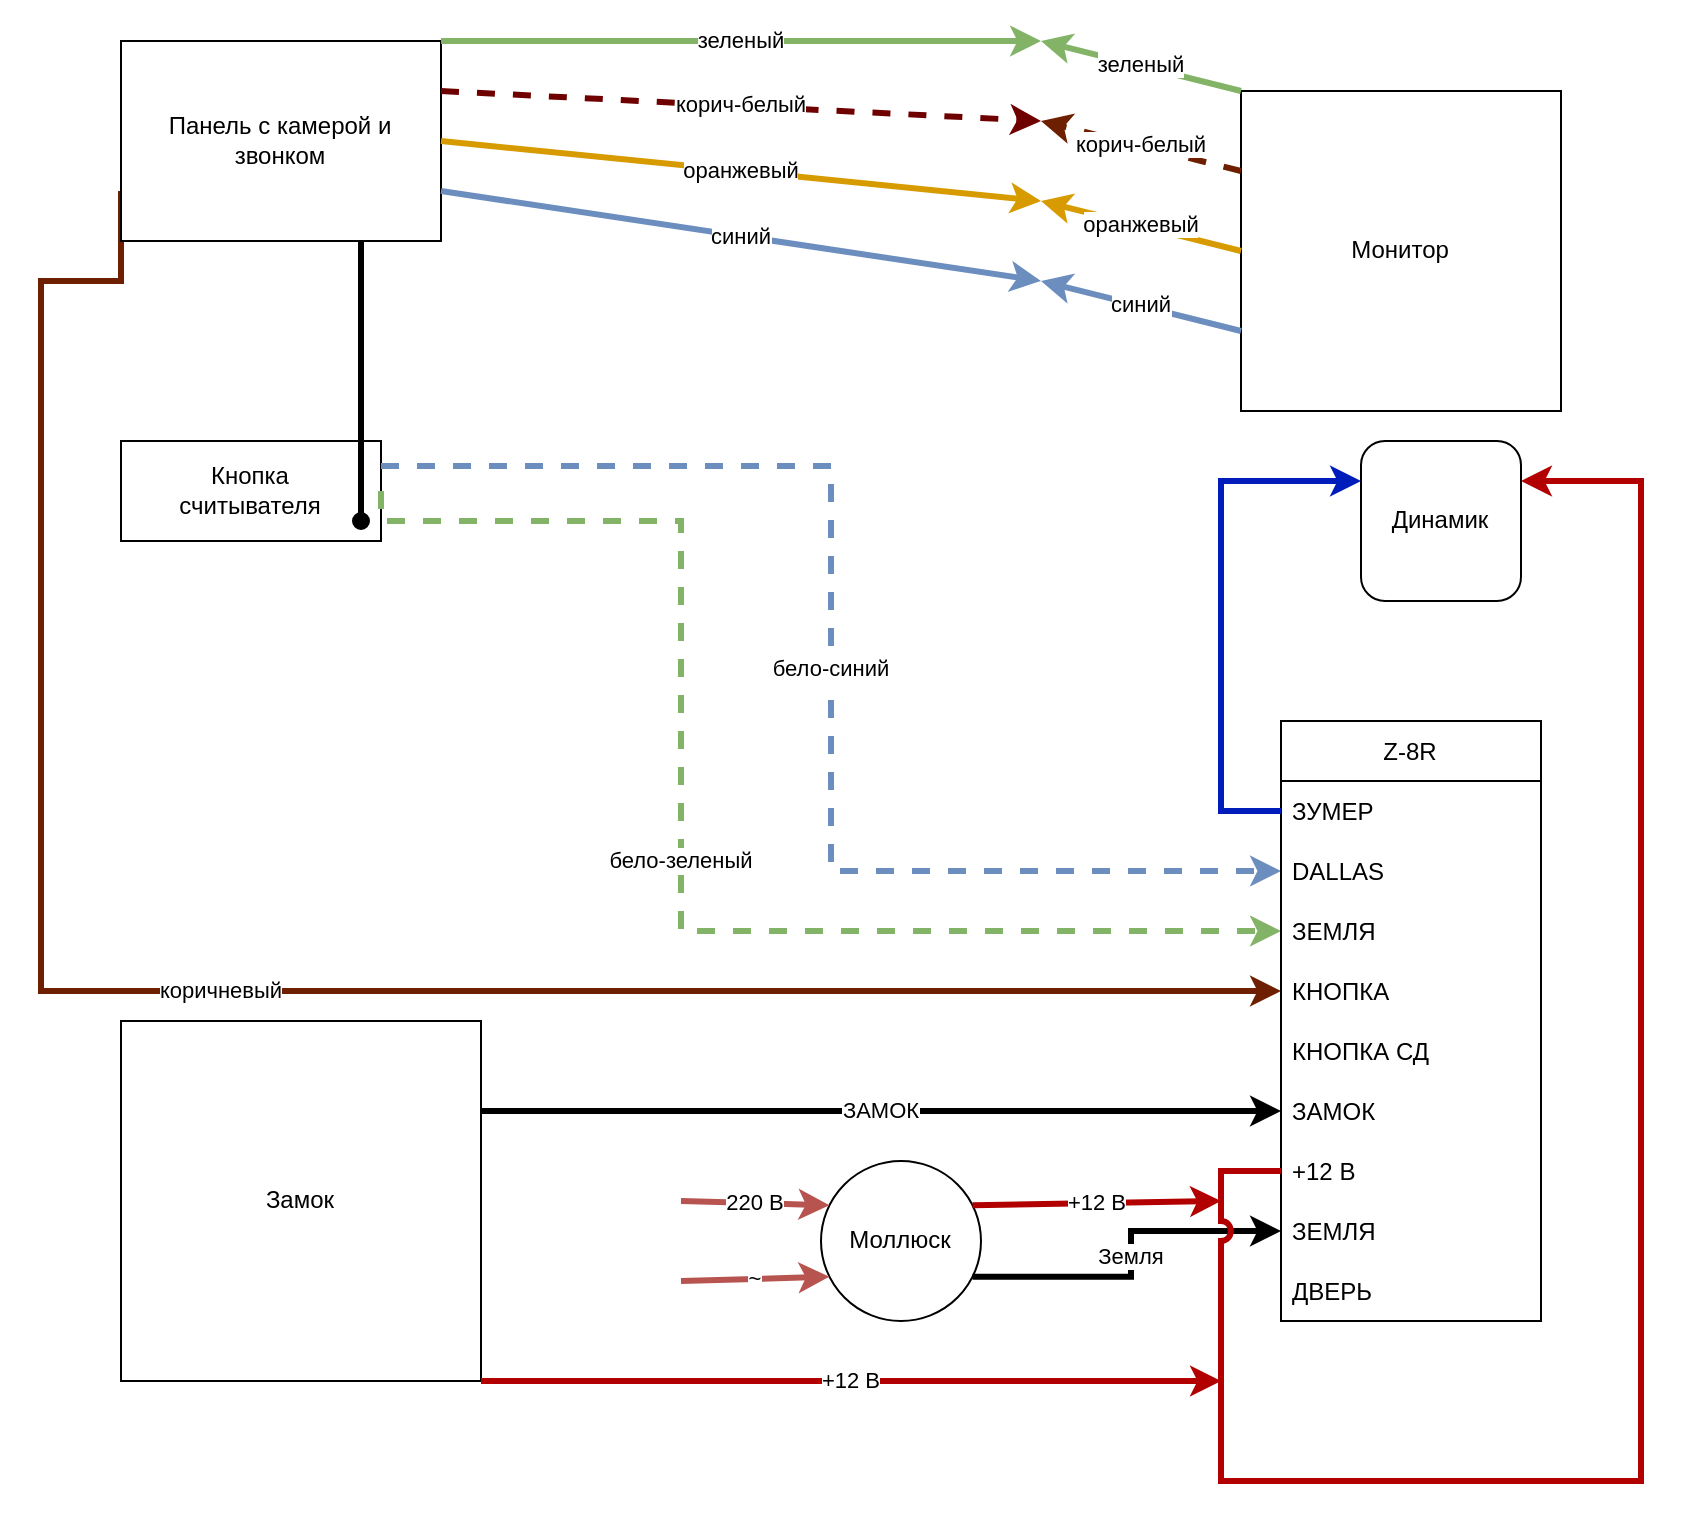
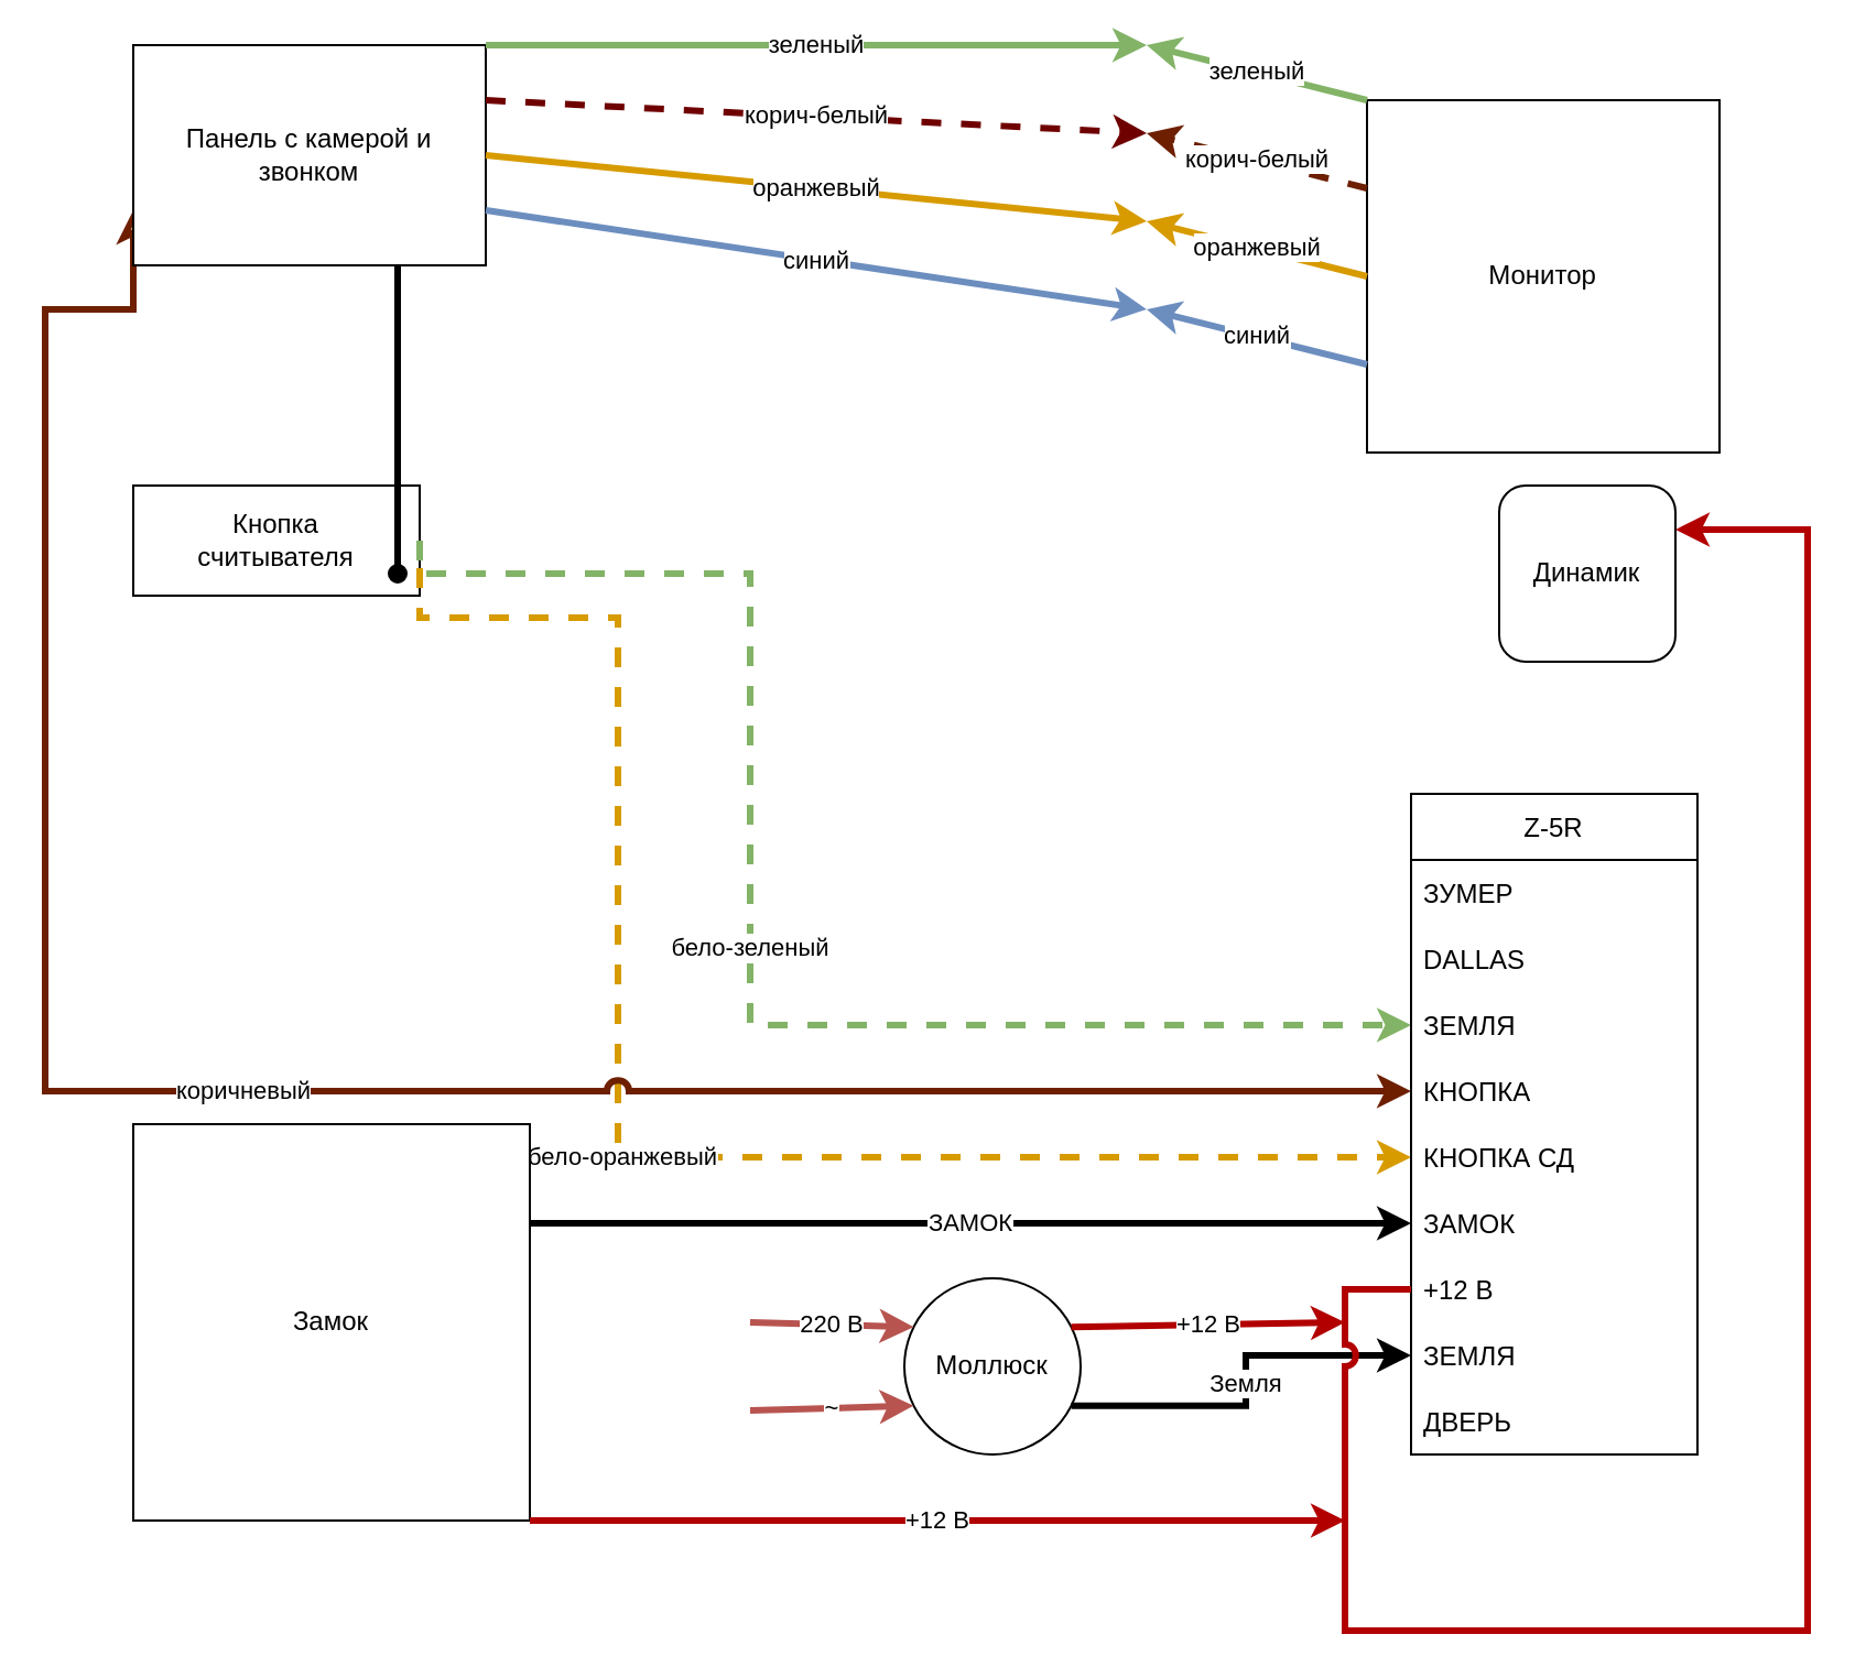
- <mxCell id="8" value="коричневый" style="endArrow=none;html=1;rounded=0;fillColor=#a0522d;strokeColor=#6D1F00;strokeWidth=3;exitX=0;exitY=0.5;exitDx=0;exitDy=0;entryX=0;entryY=0.75;entryDx=0;entryDy=0;edgeStyle=orthogonalEdgeStyle;jumpStyle=arc;startArrow=classic;startFill=1;endFill=0;" edge="1" parent="1" source="29" target="13"><mxGeometry width="50" height="50" relative="1" as="geometry"><mxPoint x="360" y="110" as="sourcePoint" /><mxPoint x="520" y="495" as="targetPoint" /><Array as="points"><mxPoint x="20" y="495" /><mxPoint x="20" y="140" /></Array></mxGeometry></mxCell>
+ <mxCell id="8" value="коричневый" style="endArrow=classic;html=1;rounded=0;fillColor=#a0522d;strokeColor=#6D1F00;strokeWidth=3;exitX=0;exitY=0.5;exitDx=0;exitDy=0;entryX=0;entryY=0.75;entryDx=0;entryDy=0;edgeStyle=orthogonalEdgeStyle;jumpStyle=arc;startArrow=classic;startFill=1;endFill=0;" edge="1" parent="1" source="29" target="13"><mxGeometry width="50" height="50" relative="1" as="geometry"><mxPoint x="360" y="110" as="sourcePoint" /><mxPoint x="520" y="495" as="targetPoint" /><Array as="points"><mxPoint x="20" y="495" /><mxPoint x="20" y="140" /></Array></mxGeometry></mxCell>
- <mxCell id="36" value="" style="endArrow=classic;startArrow=none;html=1;rounded=0;strokeWidth=3;exitX=0;exitY=0.5;exitDx=0;exitDy=0;entryX=0;entryY=0.25;entryDx=0;entryDy=0;edgeStyle=orthogonalEdgeStyle;elbow=vertical;fillColor=#0050ef;strokeColor=#001DBC;startFill=0;" edge="1" parent="1" source="26" target="35"><mxGeometry width="50" height="50" relative="1" as="geometry"><mxPoint x="280" y="400" as="sourcePoint" /><mxPoint x="330" y="350" as="targetPoint" /><Array as="points"><mxPoint x="610" y="405" /><mxPoint x="610" y="240" /></Array></mxGeometry></mxCell>
- <mxCell id="25" value="Z-8R" style="swimlane;fontStyle=0;childLayout=stackLayout;horizontal=1;startSize=30;horizontalStack=0;resizeParent=1;resizeParentMax=0;resizeLast=0;collapsible=1;marginBottom=0;" vertex="1" parent="1"><mxGeometry x="640" y="360" width="130" height="300" as="geometry" /></mxCell>
+ <mxCell id="25" value="Z-5R" style="swimlane;fontStyle=0;childLayout=stackLayout;horizontal=1;startSize=30;horizontalStack=0;resizeParent=1;resizeParentMax=0;resizeLast=0;collapsible=1;marginBottom=0;" vertex="1" parent="1"><mxGeometry x="640" y="360" width="130" height="300" as="geometry" /></mxCell>
- <mxCell id="5" value="бело-синий" style="endArrow=classic;html=1;rounded=0;fillColor=#dae8fc;strokeColor=#6c8ebf;strokeWidth=3;entryX=0;entryY=0.5;entryDx=0;entryDy=0;edgeStyle=orthogonalEdgeStyle;exitX=1;exitY=0.25;exitDx=0;exitDy=0;dashed=1;" edge="1" parent="1" source="2" target="27"><mxGeometry width="50" height="50" relative="1" as="geometry"><mxPoint x="150" y="240" as="sourcePoint" /><mxPoint x="260" y="260" as="targetPoint" /></mxGeometry></mxCell>
+ <mxCell id="4" value="бело-оранжевый" style="endArrow=classic;html=1;rounded=0;fillColor=#ffe6cc;strokeColor=#d79b00;strokeWidth=3;exitX=1;exitY=0.75;exitDx=0;exitDy=0;entryX=0;entryY=0.5;entryDx=0;entryDy=0;edgeStyle=orthogonalEdgeStyle;jumpStyle=arc;dashed=1;" edge="1" parent="1" source="2" target="30"><mxGeometry width="50" height="50" relative="1" as="geometry"><mxPoint x="190" y="320" as="sourcePoint" /><mxPoint x="250" y="320" as="targetPoint" /><Array as="points"><mxPoint x="280" y="280" /><mxPoint x="280" y="525" /></Array></mxGeometry></mxCell>
